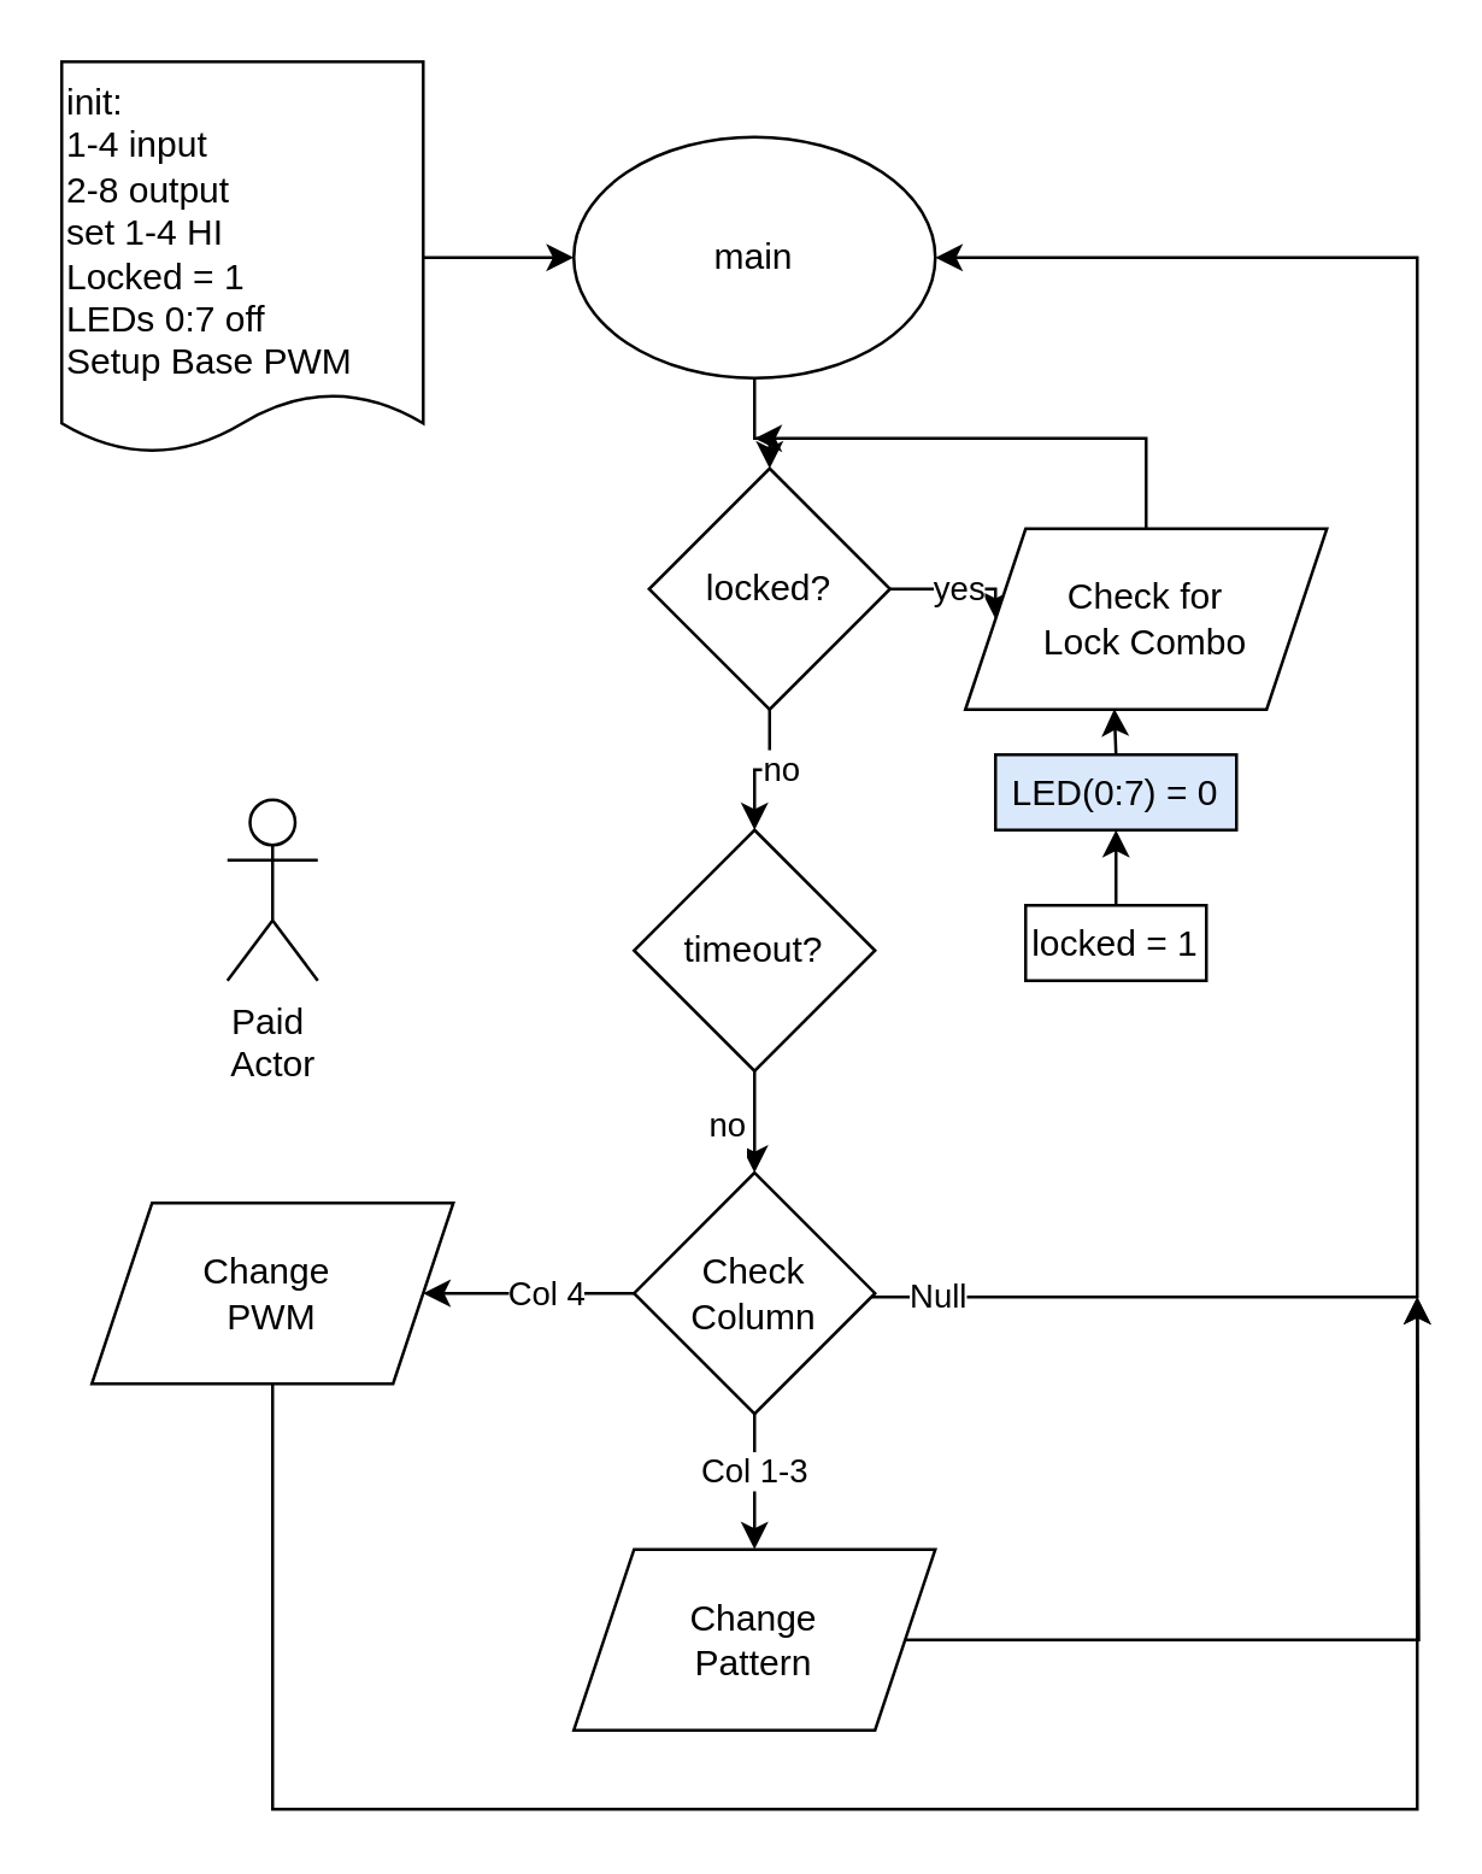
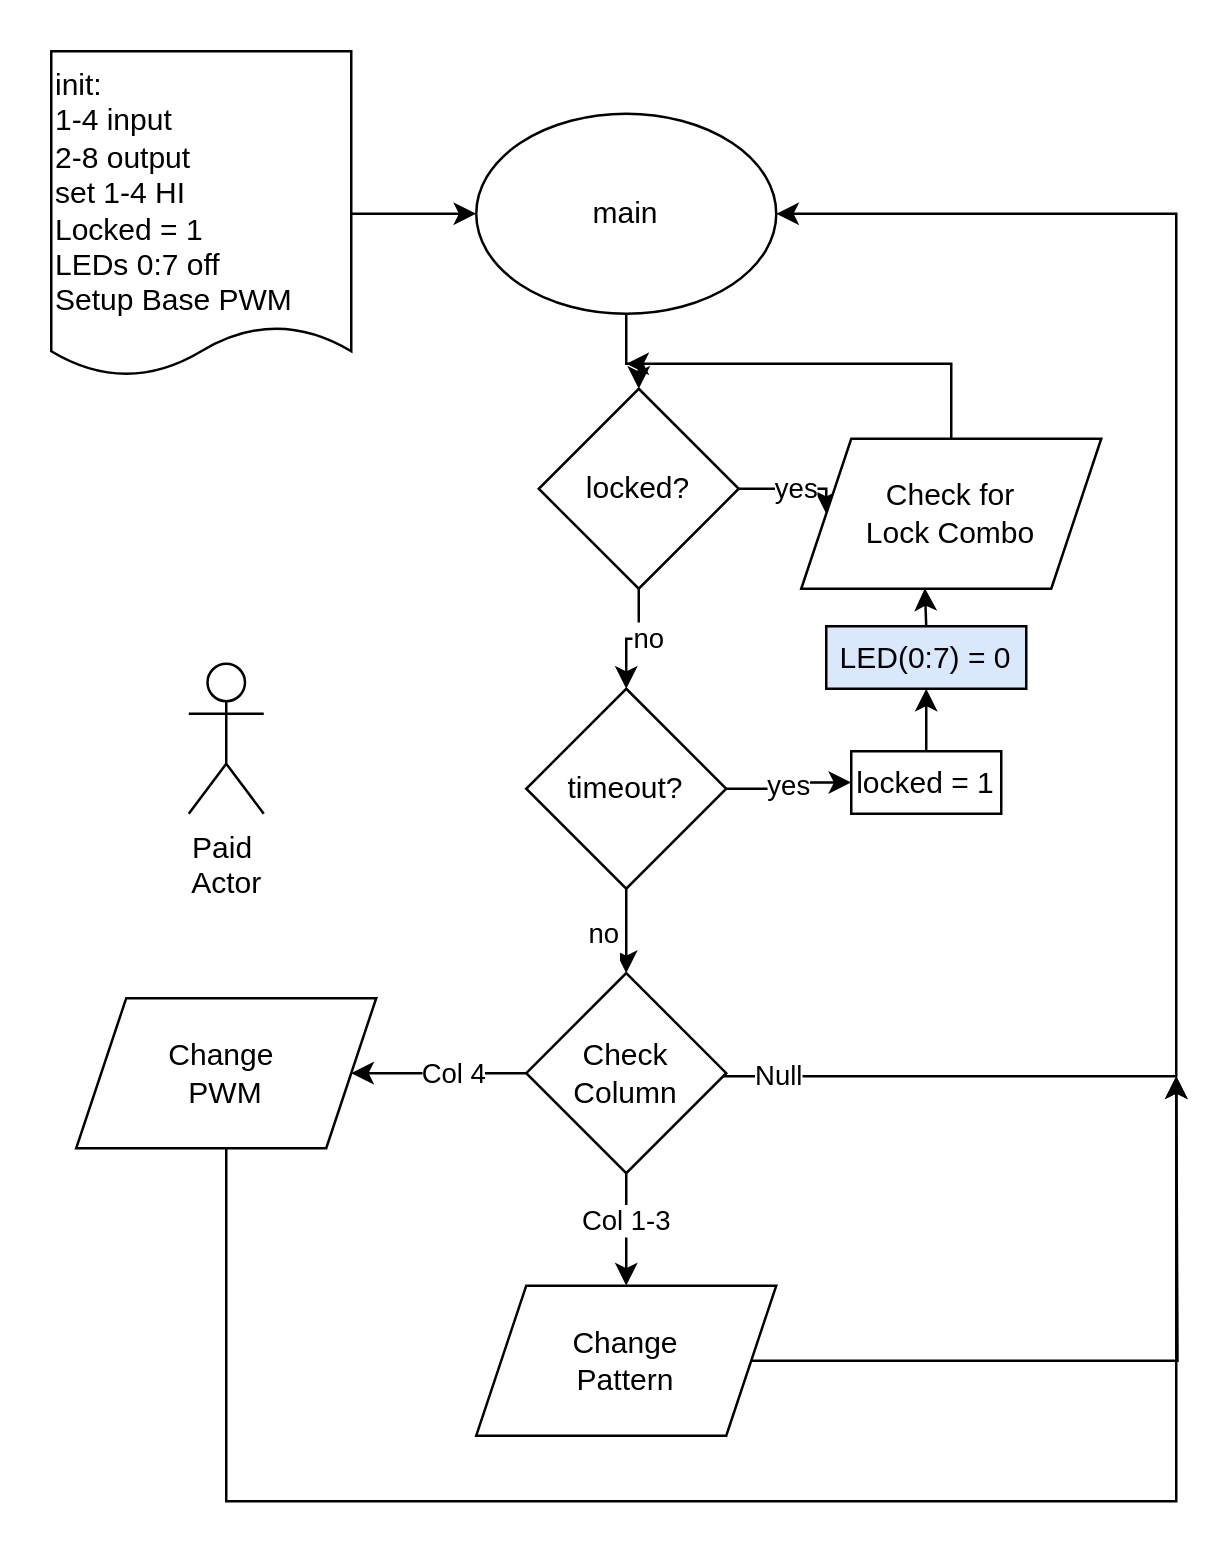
+ <mxCell id="10" value="yes" style="edgeStyle=orthogonalEdgeStyle;rounded=0;orthogonalLoop=1;jettySize=auto;html=1;exitX=1;exitY=0.5;exitDx=0;exitDy=0;entryX=0;entryY=0.5;entryDx=0;entryDy=0;" edge="1" parent="1" source="13" target="17"><mxGeometry relative="1" as="geometry" /></mxCell>
